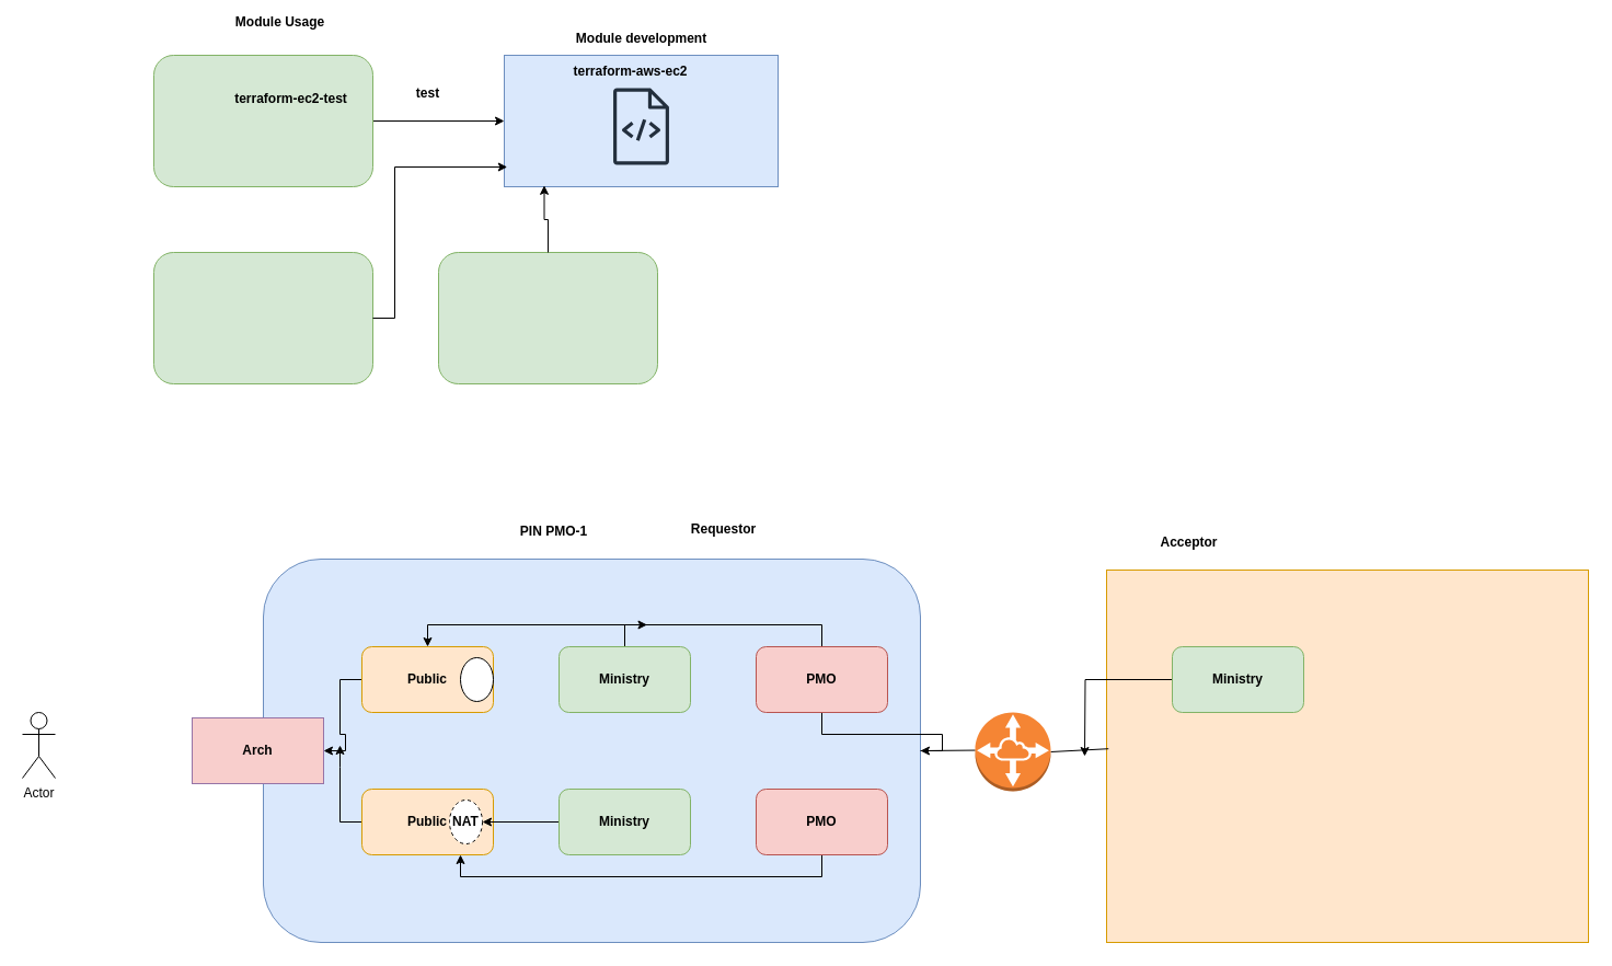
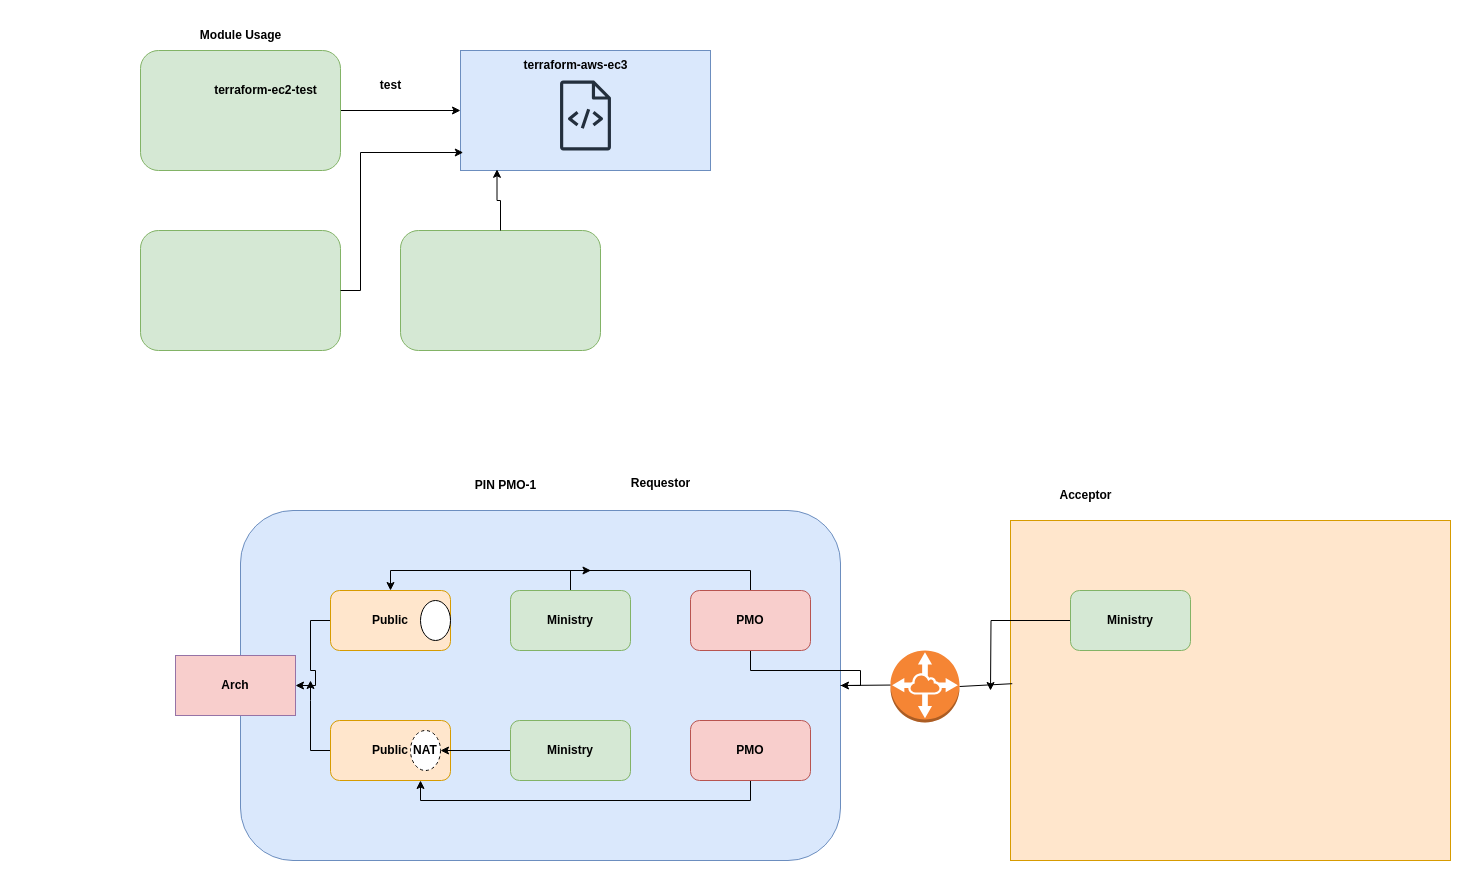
- <mxCell id="14" value="&lt;b&gt;Module Usage&lt;/b&gt;" style="text;html=1;align=center;verticalAlign=middle;resizable=0;points=[];autosize=1;strokeColor=none;fillColor=none;" parent="1" vertex="1"><mxGeometry x="205" y="5" width="100" height="30" as="geometry" /></mxCell>
+ <mxCell id="14" value="&lt;b&gt;Module Usage&lt;/b&gt;" style="text;html=1;align=center;verticalAlign=middle;resizable=0;points=[];autosize=1;strokeColor=none;fillColor=none;" parent="1" vertex="1"><mxGeometry x="190" y="20" width="100" height="30" as="geometry" /></mxCell>
- <mxCell id="13" value="&lt;b&gt;Module development&lt;/b&gt;" style="text;html=1;align=center;verticalAlign=middle;resizable=0;points=[];autosize=1;strokeColor=none;fillColor=none;" parent="1" vertex="1"><mxGeometry x="515" y="20" width="140" height="30" as="geometry" /></mxCell>
- <mxCell id="3" value="&lt;b&gt;terraform-aws-ec2&lt;/b&gt;" style="text;html=1;align=center;verticalAlign=middle;resizable=0;points=[];autosize=1;strokeColor=none;fillColor=none;" parent="1" vertex="1"><mxGeometry x="510" y="50" width="130" height="30" as="geometry" /></mxCell>
+ <mxCell id="3" value="&lt;b&gt;terraform-aws-ec3&lt;/b&gt;" style="text;html=1;align=center;verticalAlign=middle;resizable=0;points=[];autosize=1;strokeColor=none;fillColor=none;" parent="1" vertex="1"><mxGeometry x="510" y="50" width="130" height="30" as="geometry" /></mxCell>
- <mxCell id="32" value="Actor" style="shape=umlActor;verticalLabelPosition=bottom;verticalAlign=top;html=1;outlineConnect=0;" parent="1" vertex="1"><mxGeometry x="20" y="650" width="30" height="60" as="geometry" /></mxCell>
